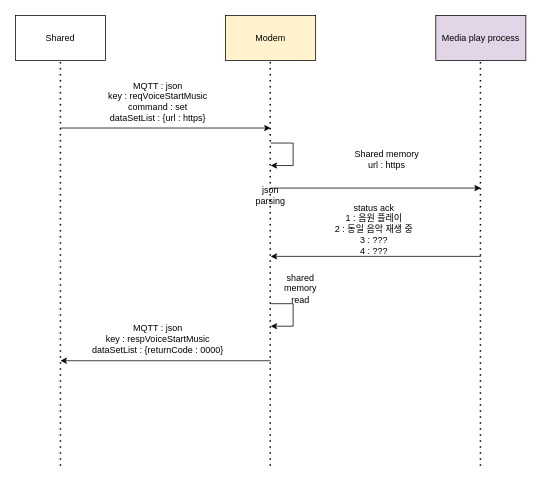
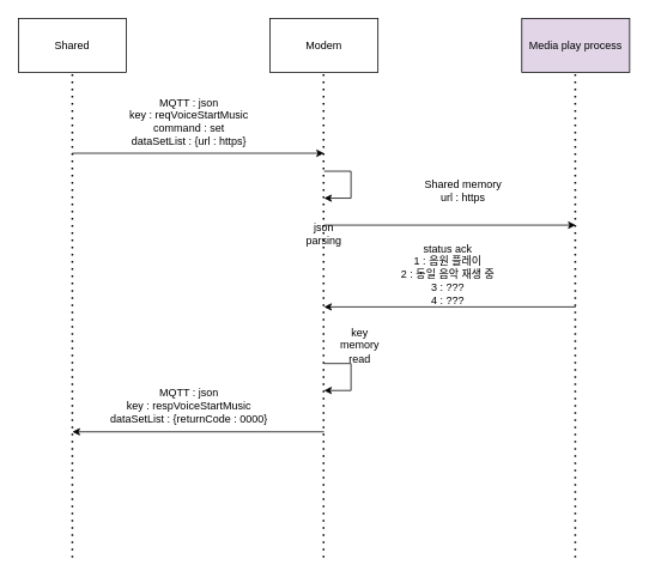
- <mxCell id="3" value="Modem" style="rounded=0;whiteSpace=wrap;html=1;fillColor=#fff2cc;" vertex="1" parent="1"><mxGeometry x="300" y="20" width="120" height="60" as="geometry" /></mxCell>
+ <mxCell id="3" value="Modem" style="rounded=0;whiteSpace=wrap;html=1;" vertex="1" parent="1"><mxGeometry x="300" y="20" width="120" height="60" as="geometry" /></mxCell>
- <mxCell id="18" value="shared memory read" style="text;html=1;strokeColor=none;fillColor=none;align=center;verticalAlign=middle;whiteSpace=wrap;rounded=0;" vertex="1" parent="1"><mxGeometry x="370" y="369" width="60" height="30" as="geometry" /></mxCell>
+ <mxCell id="18" value="key memory read" style="text;html=1;strokeColor=none;fillColor=none;align=center;verticalAlign=middle;whiteSpace=wrap;rounded=0;" vertex="1" parent="1"><mxGeometry x="370" y="369" width="60" height="30" as="geometry" /></mxCell>
